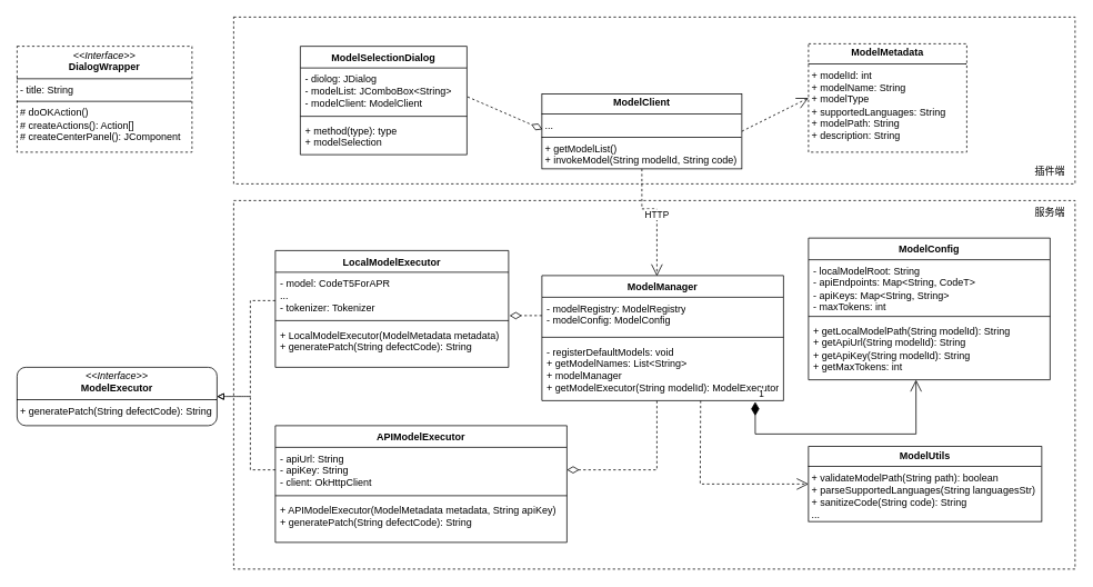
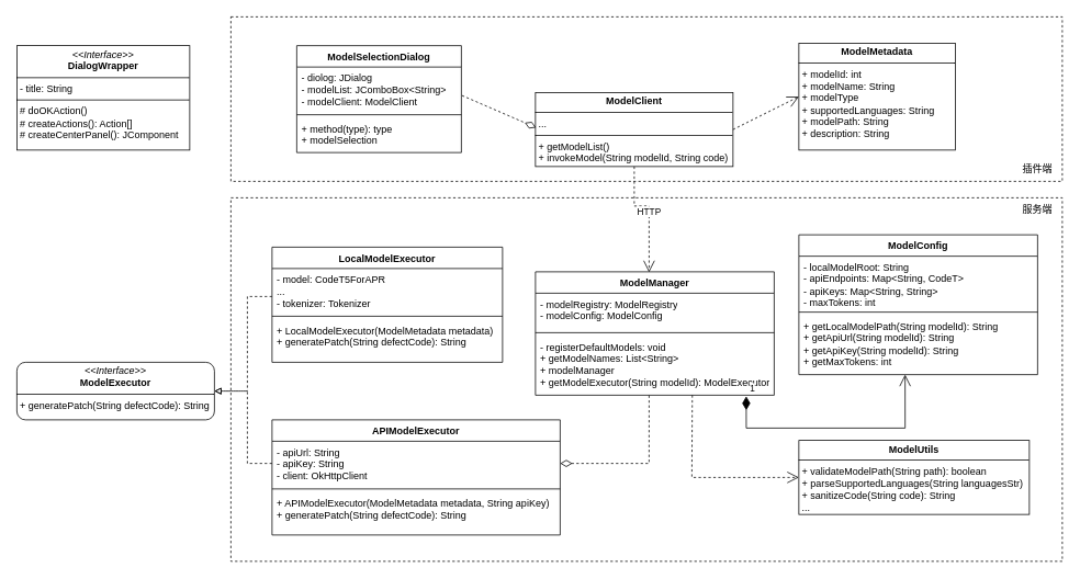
- <mxCell id="25" value="&lt;p style=&quot;margin:0px;margin-top:4px;text-align:center;&quot;&gt;&lt;b&gt;ModelMetadata&lt;/b&gt;&lt;/p&gt;&lt;hr size=&quot;1&quot; style=&quot;border-style:solid;&quot;&gt;&lt;p style=&quot;margin:0px;margin-left:4px;&quot;&gt;+ modelId: int&lt;/p&gt;&lt;p style=&quot;margin:0px;margin-left:4px;&quot;&gt;+&amp;nbsp;modelName: String&lt;/p&gt;&lt;p style=&quot;margin:0px;margin-left:4px;&quot;&gt;+&amp;nbsp;modelType&lt;/p&gt;&lt;p style=&quot;margin:0px;margin-left:4px;&quot;&gt;+&amp;nbsp;supportedLanguages: String&lt;/p&gt;&lt;p style=&quot;margin:0px;margin-left:4px;&quot;&gt;+&amp;nbsp;modelPath: String&lt;/p&gt;&lt;p style=&quot;margin:0px;margin-left:4px;&quot;&gt;+&amp;nbsp;description: String&lt;/p&gt;" style="verticalAlign=top;align=left;overflow=fill;html=1;whiteSpace=wrap;dashed=1;" vertex="1" parent="1"><mxGeometry x="970" y="52" width="190" height="130" as="geometry" /></mxCell>
+ <mxCell id="25" value="&lt;p style=&quot;margin:0px;margin-top:4px;text-align:center;&quot;&gt;&lt;b&gt;ModelMetadata&lt;/b&gt;&lt;/p&gt;&lt;hr size=&quot;1&quot; style=&quot;border-style:solid;&quot;&gt;&lt;p style=&quot;margin:0px;margin-left:4px;&quot;&gt;+ modelId: int&lt;/p&gt;&lt;p style=&quot;margin:0px;margin-left:4px;&quot;&gt;+&amp;nbsp;modelName: String&lt;/p&gt;&lt;p style=&quot;margin:0px;margin-left:4px;&quot;&gt;+&amp;nbsp;modelType&lt;/p&gt;&lt;p style=&quot;margin:0px;margin-left:4px;&quot;&gt;+&amp;nbsp;supportedLanguages: String&lt;/p&gt;&lt;p style=&quot;margin:0px;margin-left:4px;&quot;&gt;+&amp;nbsp;modelPath: String&lt;/p&gt;&lt;p style=&quot;margin:0px;margin-left:4px;&quot;&gt;+&amp;nbsp;description: String&lt;/p&gt;" style="verticalAlign=top;align=left;overflow=fill;html=1;whiteSpace=wrap;" vertex="1" parent="1"><mxGeometry x="970" y="52" width="190" height="130" as="geometry" /></mxCell>
- <mxCell id="27" value="&lt;p style=&quot;margin:0px;margin-top:4px;text-align:center;&quot;&gt;&lt;i&gt;&amp;lt;&amp;lt;Interface&amp;gt;&amp;gt;&lt;/i&gt;&lt;br&gt;&lt;b&gt;DialogWrapper&lt;/b&gt;&lt;/p&gt;&lt;hr size=&quot;1&quot; style=&quot;border-style:solid;&quot;&gt;&lt;p style=&quot;margin:0px;margin-left:4px;&quot;&gt;- title: String&lt;/p&gt;&lt;hr size=&quot;1&quot; style=&quot;border-style:solid;&quot;&gt;&lt;p style=&quot;margin:0px;margin-left:4px;&quot;&gt;# doOKAction()&lt;/p&gt;&lt;p style=&quot;margin:0px;margin-left:4px;&quot;&gt;# createActions(): Action[]&lt;/p&gt;&lt;p style=&quot;margin:0px;margin-left:4px;&quot;&gt;# createCenterPanel(): JComponent&lt;/p&gt;&lt;div&gt;&lt;br&gt;&lt;/div&gt;" style="verticalAlign=top;align=left;overflow=fill;html=1;whiteSpace=wrap;dashed=1;" vertex="1" parent="1"><mxGeometry x="20" y="55" width="210" height="127" as="geometry" /></mxCell>
+ <mxCell id="27" value="&lt;p style=&quot;margin:0px;margin-top:4px;text-align:center;&quot;&gt;&lt;i&gt;&amp;lt;&amp;lt;Interface&amp;gt;&amp;gt;&lt;/i&gt;&lt;br&gt;&lt;b&gt;DialogWrapper&lt;/b&gt;&lt;/p&gt;&lt;hr size=&quot;1&quot; style=&quot;border-style:solid;&quot;&gt;&lt;p style=&quot;margin:0px;margin-left:4px;&quot;&gt;- title: String&lt;/p&gt;&lt;hr size=&quot;1&quot; style=&quot;border-style:solid;&quot;&gt;&lt;p style=&quot;margin:0px;margin-left:4px;&quot;&gt;# doOKAction()&lt;/p&gt;&lt;p style=&quot;margin:0px;margin-left:4px;&quot;&gt;# createActions(): Action[]&lt;/p&gt;&lt;p style=&quot;margin:0px;margin-left:4px;&quot;&gt;# createCenterPanel(): JComponent&lt;/p&gt;&lt;div&gt;&lt;br&gt;&lt;/div&gt;" style="verticalAlign=top;align=left;overflow=fill;html=1;whiteSpace=wrap;" vertex="1" parent="1"><mxGeometry x="20" y="55" width="210" height="127" as="geometry" /></mxCell>
- <mxCell id="34" value="" style="endArrow=diamondThin;endSize=12;dashed=1;html=1;rounded=0;exitX=0;exitY=0.5;exitDx=0;exitDy=0;entryX=1.004;entryY=0.964;entryDx=0;entryDy=0;entryPerimeter=0;endFill=0;" edge="1" parent="1" source="9" target="13"><mxGeometry width="160" relative="1" as="geometry"><mxPoint x="690" y="320" as="sourcePoint" /><mxPoint x="630" y="380" as="targetPoint" /></mxGeometry></mxCell>
